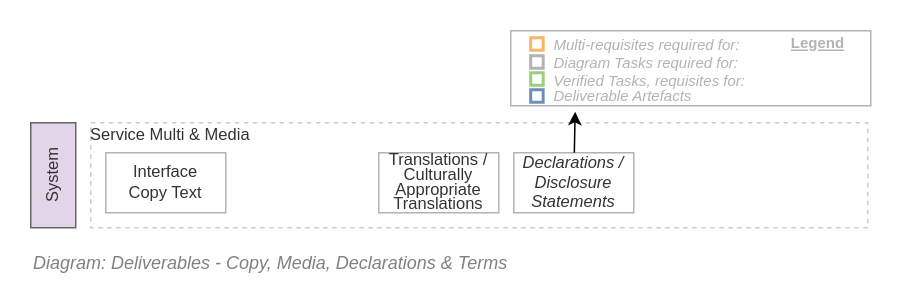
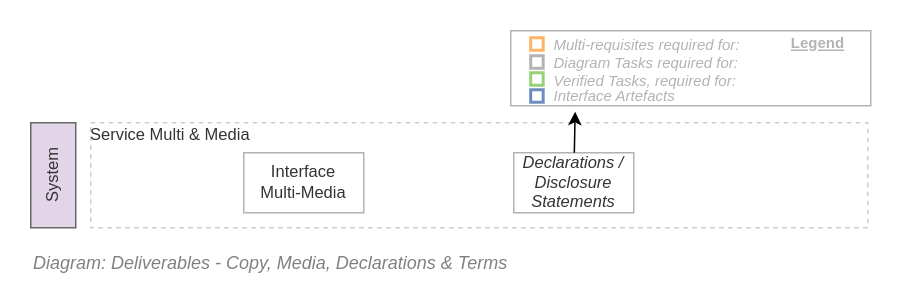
- <mxCell id="15" value="Verified Tasks, requisites for:" style="text;html=1;strokeColor=none;fillColor=none;align=left;verticalAlign=middle;whiteSpace=wrap;rounded=0;fontSize=10;fontStyle=2;fontColor=#B3B3B3;" vertex="1" parent="10"><mxGeometry x="26.59" y="30" width="213.41" height="6.33" as="geometry" /></mxCell>
+ <mxCell id="15" value="Verified Tasks, required for:" style="text;html=1;strokeColor=none;fillColor=none;align=left;verticalAlign=middle;whiteSpace=wrap;rounded=0;fontSize=10;fontStyle=2;fontColor=#B3B3B3;" vertex="1" parent="10"><mxGeometry x="26.59" y="30" width="213.41" height="6.33" as="geometry" /></mxCell>
- <mxCell id="16" value="Deliverable Artefacts" style="text;html=1;strokeColor=none;fillColor=none;align=left;verticalAlign=middle;whiteSpace=wrap;rounded=0;fontSize=10;fontStyle=2;fontColor=#B3B3B3;" vertex="1" parent="10"><mxGeometry x="26.595" y="39.333" width="213.405" height="8.333" as="geometry" /></mxCell>
+ <mxCell id="16" value="Interface Artefacts" style="text;html=1;strokeColor=none;fillColor=none;align=left;verticalAlign=middle;whiteSpace=wrap;rounded=0;fontSize=10;fontStyle=2;fontColor=#B3B3B3;" vertex="1" parent="10"><mxGeometry x="26.595" y="39.333" width="213.405" height="8.333" as="geometry" /></mxCell>
- <mxCell id="5" value="Interface &lt;br&gt;Copy Text" style="rounded=0;whiteSpace=wrap;html=1;shadow=0;glass=0;comic=0;strokeColor=#B3B3B3;fillColor=none;fontSize=11;align=center;fontColor=#333333;recursiveResize=0;container=1;collapsible=0;" vertex="1" parent="2"><mxGeometry x="10" y="20" width="80" height="40" as="geometry" /></mxCell>
+ <mxCell id="6" value="Interface &lt;br&gt;Multi-Media" style="rounded=0;whiteSpace=wrap;html=1;shadow=0;glass=0;comic=0;strokeColor=#B3B3B3;fillColor=none;fontSize=11;align=center;fontColor=#333333;recursiveResize=0;container=1;collapsible=0;" vertex="1" parent="2"><mxGeometry x="102" y="20" width="80" height="40" as="geometry" /></mxCell>
- <mxCell id="4" value="&lt;p style=&quot;line-height: 90%&quot;&gt;Translations / Culturally Appropriate Translations&lt;/p&gt;" style="rounded=0;whiteSpace=wrap;html=1;shadow=0;glass=0;comic=0;strokeColor=#B3B3B3;fillColor=none;fontSize=11;align=center;fontColor=#333333;recursiveResize=0;container=1;collapsible=0;" vertex="1" parent="2"><mxGeometry x="192" y="20" width="80" height="40" as="geometry" /></mxCell>
